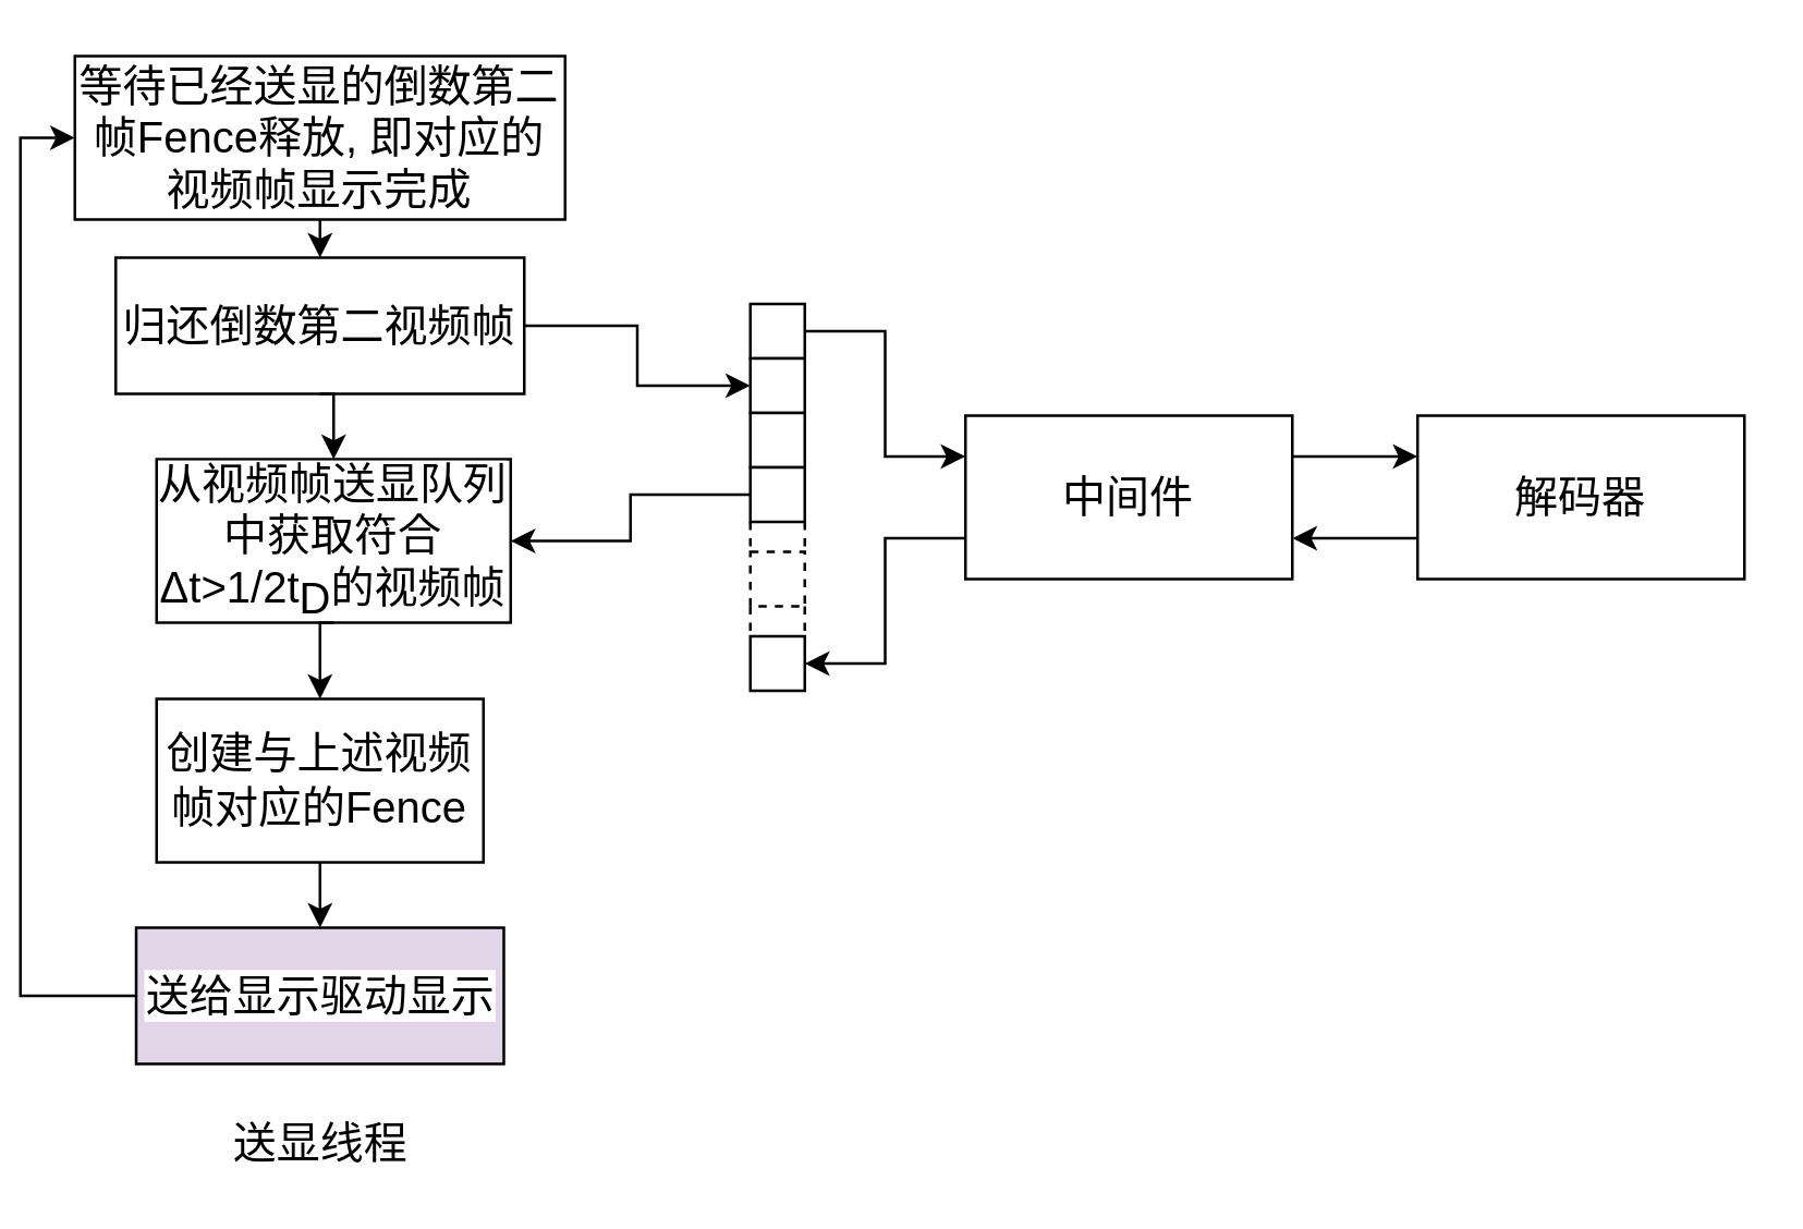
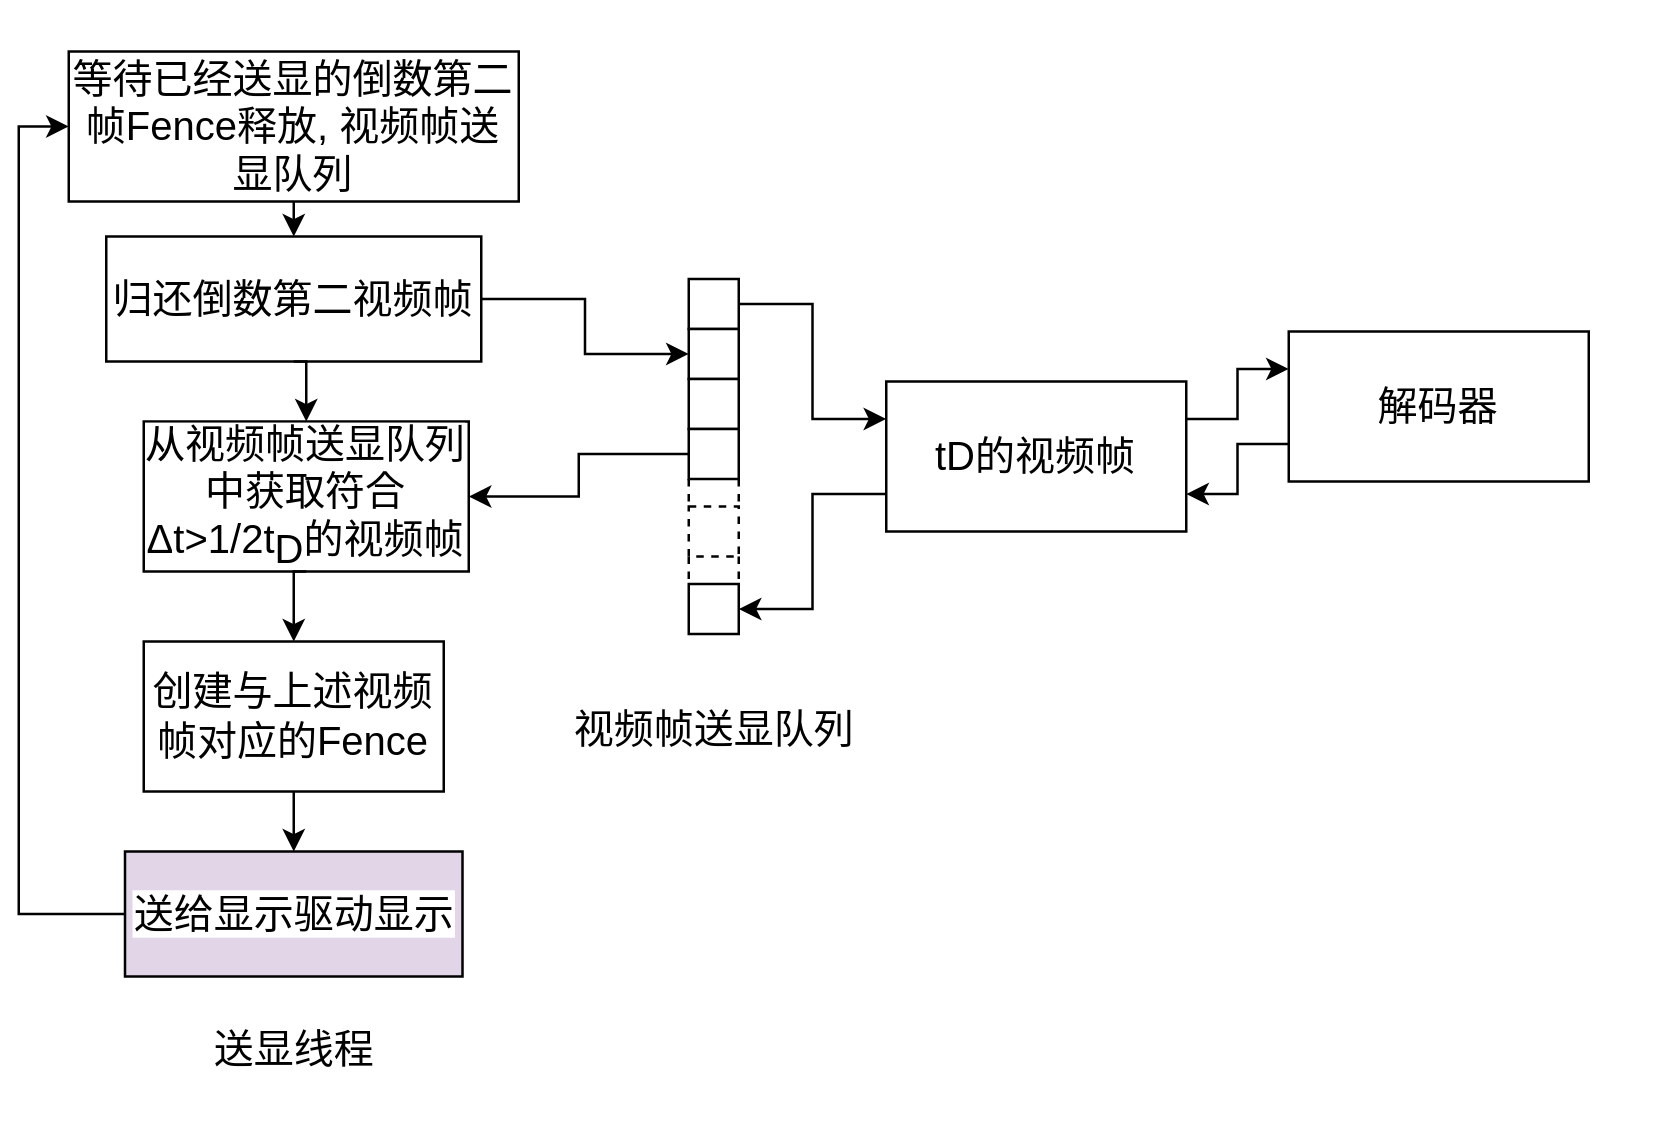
- <mxCell id="24" value="等待已经送显的倒数第二帧Fence释放, 即对应的视频帧显示完成" style="rounded=0;whiteSpace=wrap;html=1;fontSize=16;" parent="23" vertex="1"><mxGeometry width="180" height="60" as="geometry" /></mxCell>
+ <mxCell id="24" value="等待已经送显的倒数第二帧Fence释放, 视频帧送显队列" style="rounded=0;whiteSpace=wrap;html=1;fontSize=16;" parent="23" vertex="1"><mxGeometry width="180" height="60" as="geometry" /></mxCell>
- <mxCell id="5" value="中间件" style="rounded=0;whiteSpace=wrap;html=1;fontSize=16;" parent="4" vertex="1"><mxGeometry x="134" y="41" width="120" height="60" as="geometry" /></mxCell>
+ <mxCell id="5" value="tD的视频帧" style="rounded=0;whiteSpace=wrap;html=1;fontSize=16;" parent="4" vertex="1"><mxGeometry x="134" y="41" width="120" height="60" as="geometry" /></mxCell>
- <mxCell id="7" value="解码器" style="rounded=0;whiteSpace=wrap;html=1;fontSize=16;" parent="4" vertex="1"><mxGeometry x="300" y="41" width="120" height="60" as="geometry" /></mxCell>
+ <mxCell id="7" value="解码器" style="rounded=0;whiteSpace=wrap;html=1;fontSize=16;" parent="4" vertex="1"><mxGeometry x="295" y="21" width="120" height="60" as="geometry" /></mxCell>
+ <mxCell id="20" value="视频帧送显队列" style="text;html=1;align=center;verticalAlign=middle;resizable=0;points=[];autosize=1;strokeColor=none;fillColor=none;fontSize=16;" parent="4" vertex="1"><mxGeometry y="170" width="130" height="20" as="geometry" /></mxCell>
